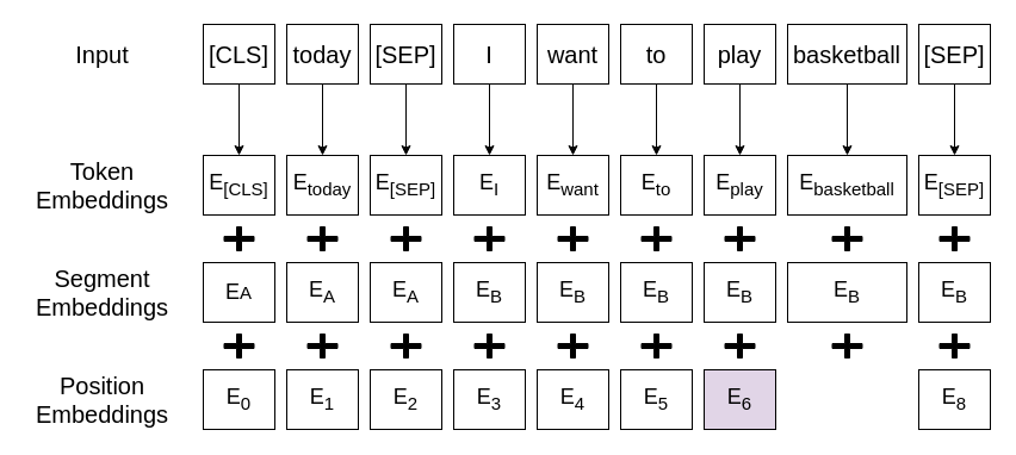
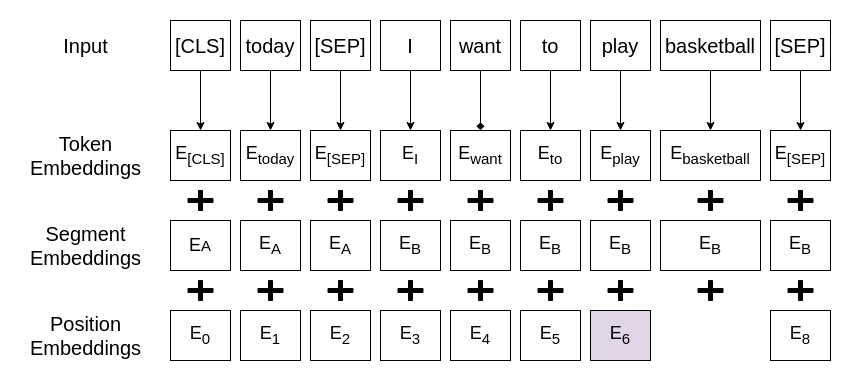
- <mxCell id="21" style="edgeStyle=orthogonalEdgeStyle;rounded=0;orthogonalLoop=1;jettySize=auto;html=1;exitX=0.5;exitY=1;exitDx=0;exitDy=0;entryX=0.5;entryY=0;entryDx=0;entryDy=0;fontSize=18;" edge="1" parent="2" source="7" target="20"><mxGeometry relative="1" as="geometry" /></mxCell>
+ <mxCell id="21" style="edgeStyle=orthogonalEdgeStyle;rounded=0;orthogonalLoop=1;jettySize=auto;html=1;exitX=0.5;exitY=1;exitDx=0;exitDy=0;entryX=0.5;entryY=0;entryDx=0;entryDy=0;fontSize=18;endArrow=diamond;" edge="1" parent="2" source="7" target="20"><mxGeometry relative="1" as="geometry" /></mxCell>
